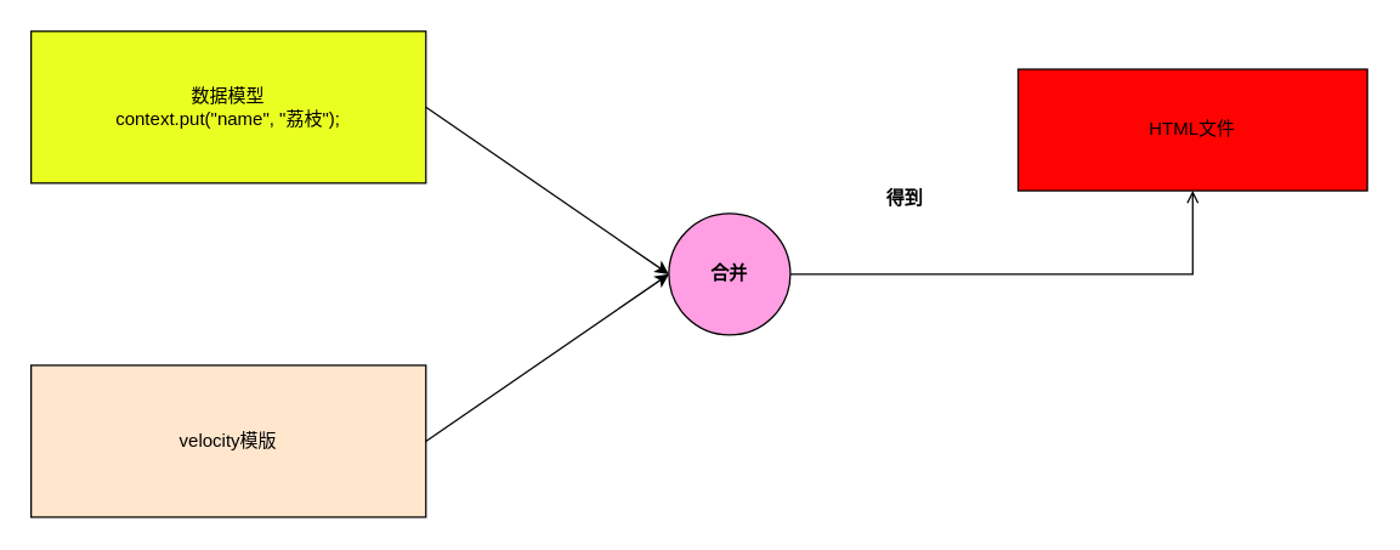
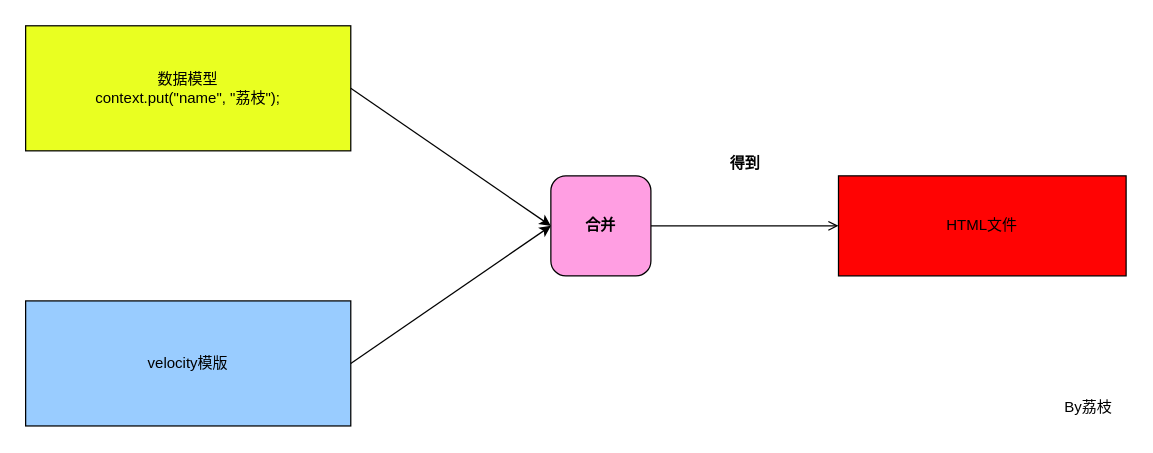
- <mxCell id="8" value="HTML文件" style="rounded=0;whiteSpace=wrap;html=1;fillColor=#FF0303;" vertex="1" parent="1"><mxGeometry x="670" y="45" width="230" height="80" as="geometry" /></mxCell>
+ <mxCell id="8" value="HTML文件" style="rounded=0;whiteSpace=wrap;html=1;fillColor=#FF0303;" vertex="1" parent="1"><mxGeometry x="670" y="140" width="230" height="80" as="geometry" /></mxCell>
- <mxCell id="3" value="&lt;b&gt;合并&lt;/b&gt;" style="ellipse;whiteSpace=wrap;html=1;aspect=fixed;fillColor=#FF9EE2;" vertex="1" parent="1"><mxGeometry x="440" y="140" width="80" height="80" as="geometry" /></mxCell>
+ <mxCell id="3" value="&lt;b&gt;合并&lt;/b&gt;" style="whiteSpace=wrap;html=1;aspect=fixed;fillColor=#FF9EE2;rounded=1;" vertex="1" parent="1"><mxGeometry x="440" y="140" width="80" height="80" as="geometry" /></mxCell>
- <mxCell id="5" value="velocity模版" style="rounded=0;whiteSpace=wrap;html=1;fillColor=#ffe6cc;" vertex="1" parent="1"><mxGeometry x="20" y="240" width="260" height="100" as="geometry" /></mxCell>
+ <mxCell id="5" value="velocity模版" style="rounded=0;whiteSpace=wrap;html=1;fillColor=#99CCFF;" vertex="1" parent="1"><mxGeometry x="20" y="240" width="260" height="100" as="geometry" /></mxCell>
+ <mxCell id="10" value="By荔枝" style="text;html=1;align=center;verticalAlign=middle;whiteSpace=wrap;rounded=0;" vertex="1" parent="1"><mxGeometry x="840" y="310" width="60" height="30" as="geometry" /></mxCell>
